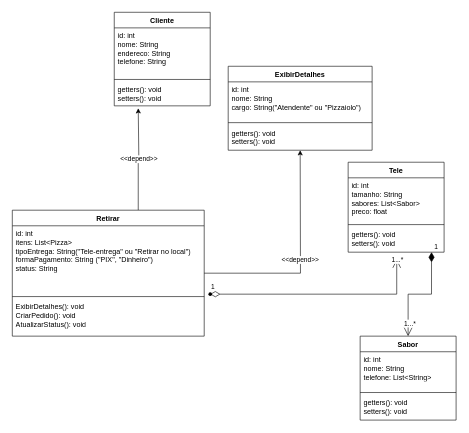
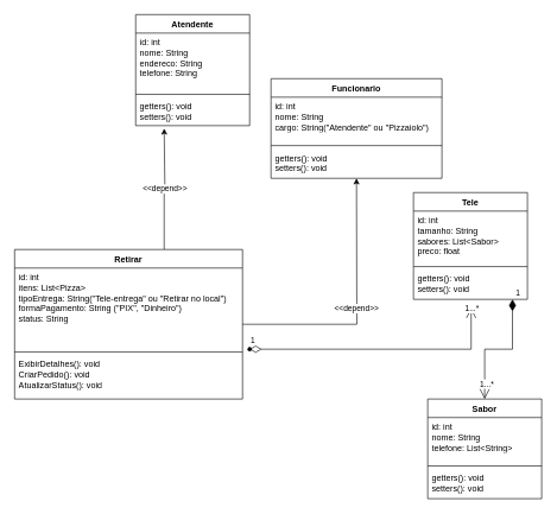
- <mxCell id="20" value="Cliente" style="swimlane;fontStyle=1;align=center;verticalAlign=top;childLayout=stackLayout;horizontal=1;startSize=26;horizontalStack=0;resizeParent=1;resizeParentMax=0;resizeLast=0;collapsible=1;marginBottom=0;whiteSpace=wrap;html=1;" vertex="1" parent="1"><mxGeometry x="190" y="20" width="160" height="156" as="geometry" /></mxCell>
+ <mxCell id="20" value="Atendente" style="swimlane;fontStyle=1;align=center;verticalAlign=top;childLayout=stackLayout;horizontal=1;startSize=26;horizontalStack=0;resizeParent=1;resizeParentMax=0;resizeLast=0;collapsible=1;marginBottom=0;whiteSpace=wrap;html=1;" vertex="1" parent="1"><mxGeometry x="190" y="20" width="160" height="156" as="geometry" /></mxCell>
- <mxCell id="16" value="ExibirDetalhes" style="swimlane;fontStyle=1;align=center;verticalAlign=top;childLayout=stackLayout;horizontal=1;startSize=26;horizontalStack=0;resizeParent=1;resizeParentMax=0;resizeLast=0;collapsible=1;marginBottom=0;whiteSpace=wrap;html=1;" vertex="1" parent="1"><mxGeometry x="380" y="110" width="240" height="140" as="geometry" /></mxCell>
+ <mxCell id="16" value="Funcionario" style="swimlane;fontStyle=1;align=center;verticalAlign=top;childLayout=stackLayout;horizontal=1;startSize=26;horizontalStack=0;resizeParent=1;resizeParentMax=0;resizeLast=0;collapsible=1;marginBottom=0;whiteSpace=wrap;html=1;" vertex="1" parent="1"><mxGeometry x="380" y="110" width="240" height="140" as="geometry" /></mxCell>
